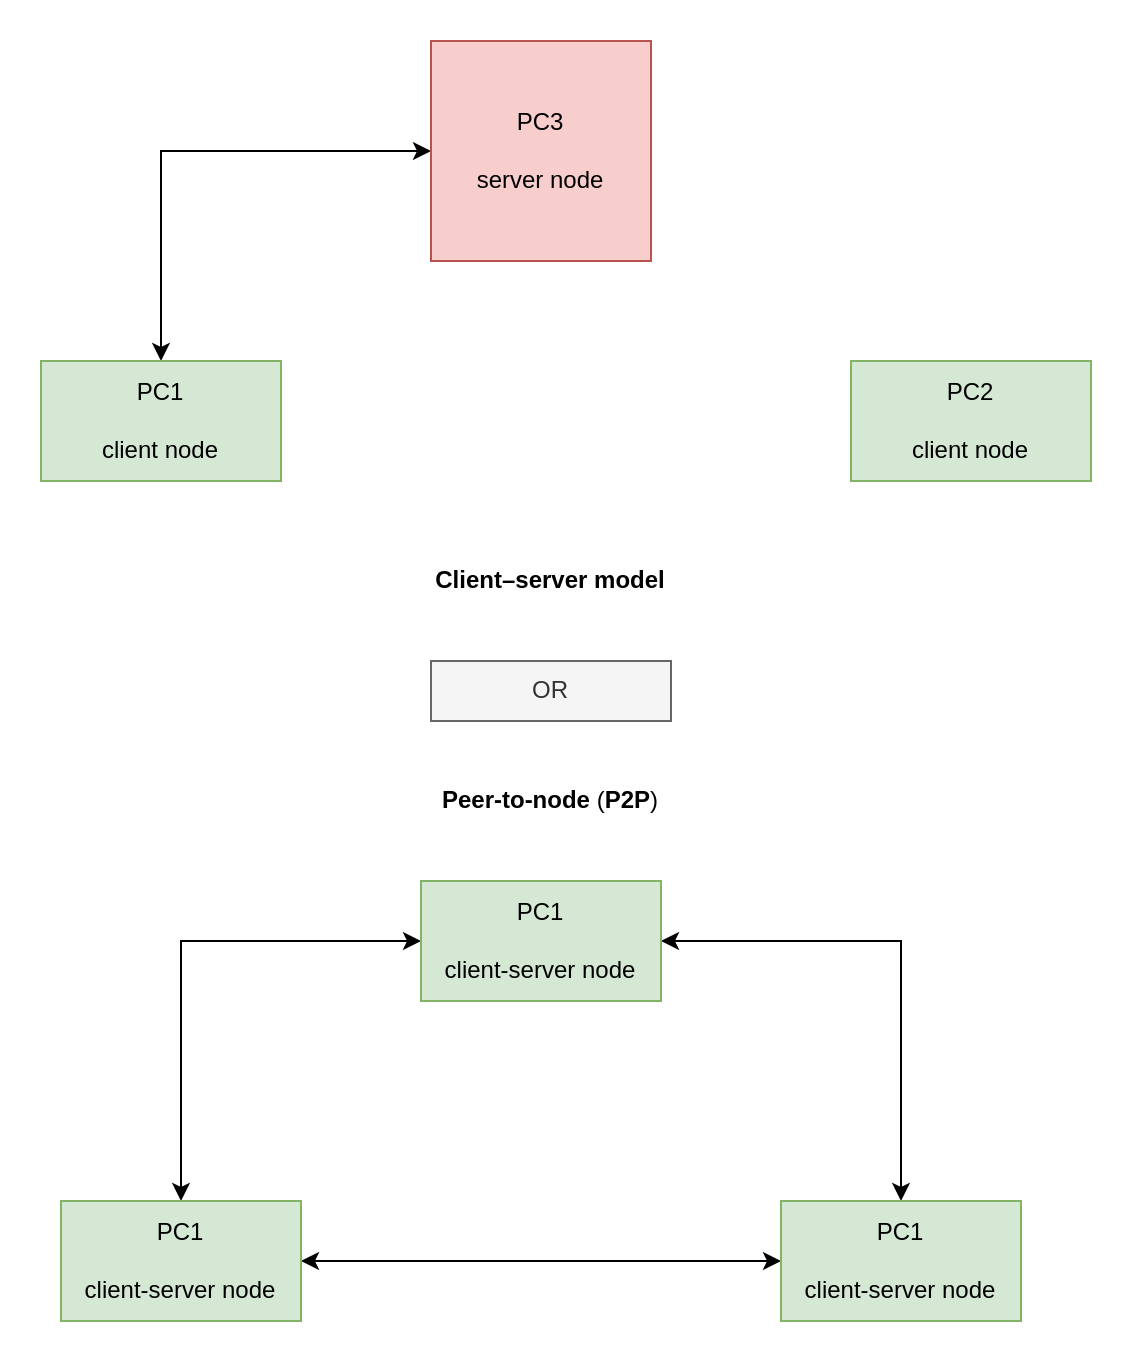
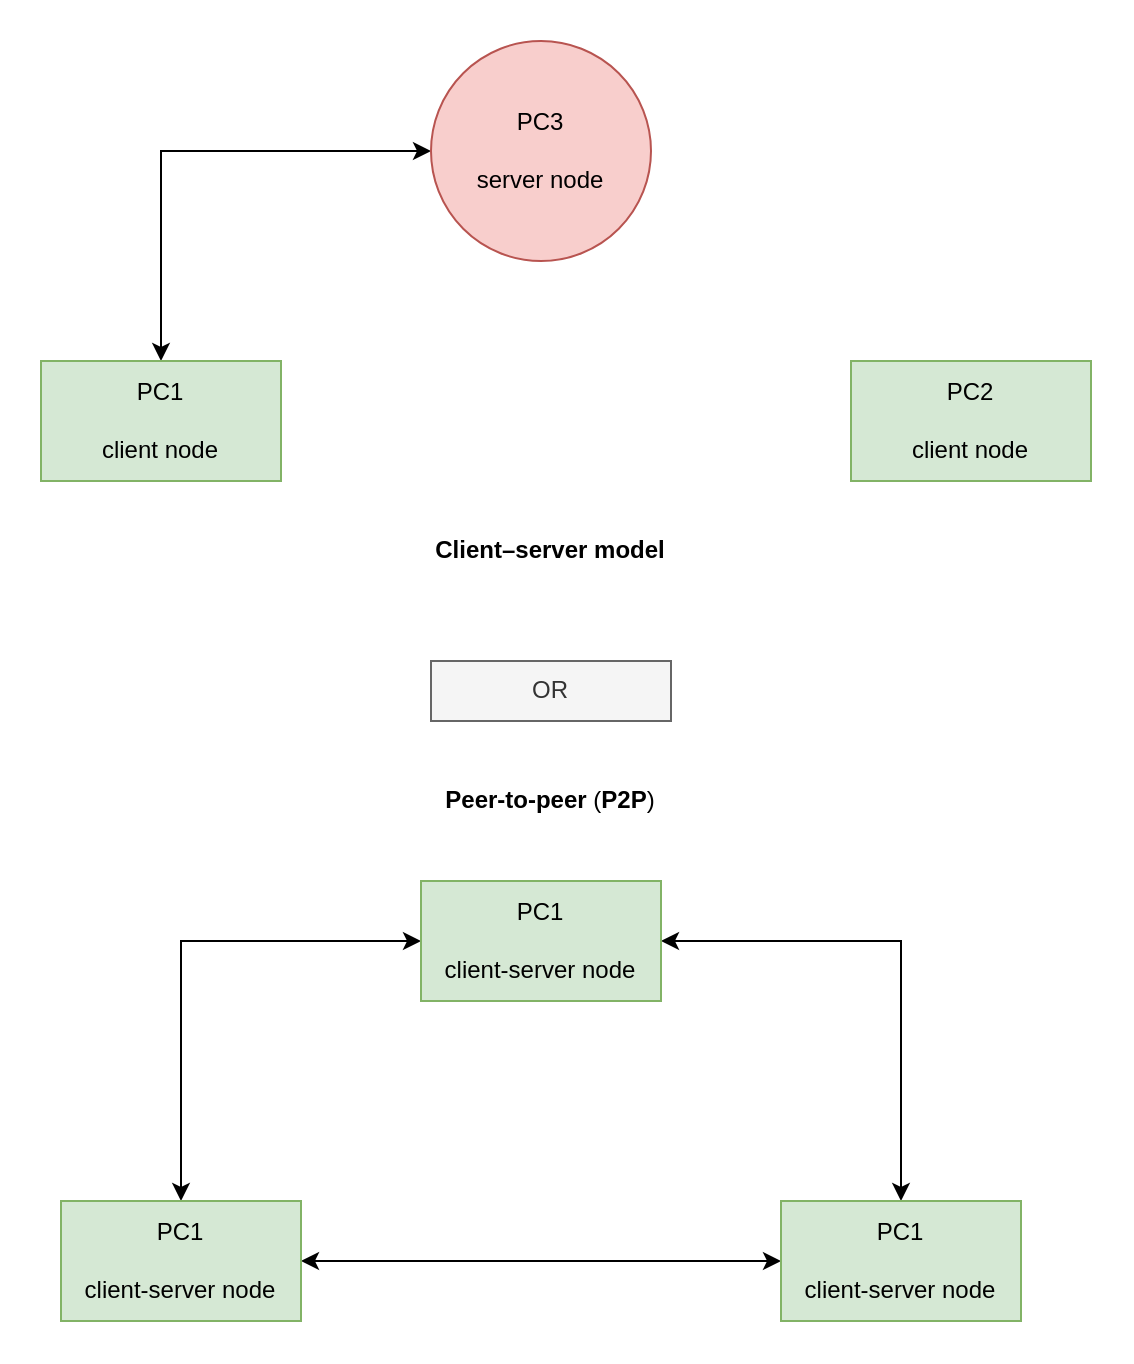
- <mxCell id="5" value="&lt;div&gt;PC3&lt;/div&gt;&lt;div&gt;&lt;br&gt;&lt;/div&gt;&lt;div&gt;server node&lt;br&gt;&lt;/div&gt;" style="whiteSpace=wrap;html=1;aspect=fixed;fillColor=#f8cecc;strokeColor=#b85450;rounded=0;" vertex="1" parent="1"><mxGeometry x="215" y="20" width="110" height="110" as="geometry" /></mxCell>
+ <mxCell id="5" value="&lt;div&gt;PC3&lt;/div&gt;&lt;div&gt;&lt;br&gt;&lt;/div&gt;&lt;div&gt;server node&lt;br&gt;&lt;/div&gt;" style="ellipse;whiteSpace=wrap;html=1;aspect=fixed;fillColor=#f8cecc;strokeColor=#b85450;" vertex="1" parent="1"><mxGeometry x="215" y="20" width="110" height="110" as="geometry" /></mxCell>
- <mxCell id="15" value="&lt;b&gt;Client–server model&lt;/b&gt;" style="text;html=1;strokeColor=none;fillColor=none;align=center;verticalAlign=middle;whiteSpace=wrap;rounded=0;" vertex="1" parent="1"><mxGeometry x="200" y="280" width="150" height="20" as="geometry" /></mxCell>
+ <mxCell id="15" value="&lt;b&gt;Client–server model&lt;/b&gt;" style="text;html=1;strokeColor=none;fillColor=none;align=center;verticalAlign=middle;whiteSpace=wrap;rounded=0;" vertex="1" parent="1"><mxGeometry x="200" y="265" width="150" height="20" as="geometry" /></mxCell>
- <mxCell id="14" value="&lt;b&gt;Peer-to-node&lt;/b&gt; (&lt;b&gt;P2P&lt;/b&gt;)" style="text;html=1;strokeColor=none;fillColor=none;align=center;verticalAlign=middle;whiteSpace=wrap;rounded=0;" vertex="1" parent="1"><mxGeometry x="200" y="390" width="150" height="20" as="geometry" /></mxCell>
+ <mxCell id="14" value="&lt;b&gt;Peer-to-peer&lt;/b&gt; (&lt;b&gt;P2P&lt;/b&gt;)" style="text;html=1;strokeColor=none;fillColor=none;align=center;verticalAlign=middle;whiteSpace=wrap;rounded=0;" vertex="1" parent="1"><mxGeometry x="200" y="390" width="150" height="20" as="geometry" /></mxCell>
